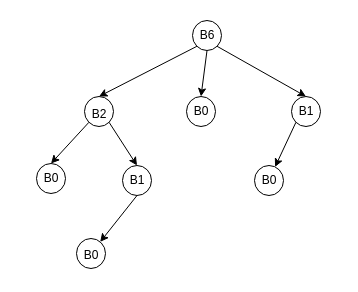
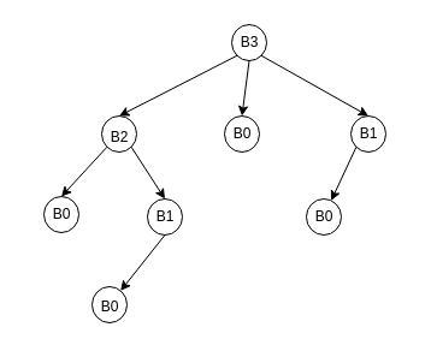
- <mxCell id="17" value="B6" style="text;html=1;strokeColor=none;fillColor=none;align=center;verticalAlign=middle;whiteSpace=wrap;rounded=0;" vertex="1" parent="1"><mxGeometry x="176.5" y="20" width="60" height="30" as="geometry" /></mxCell>
+ <mxCell id="17" value="B3" style="text;html=1;strokeColor=none;fillColor=none;align=center;verticalAlign=middle;whiteSpace=wrap;rounded=0;" vertex="1" parent="1"><mxGeometry x="176.5" y="20" width="60" height="30" as="geometry" /></mxCell>
